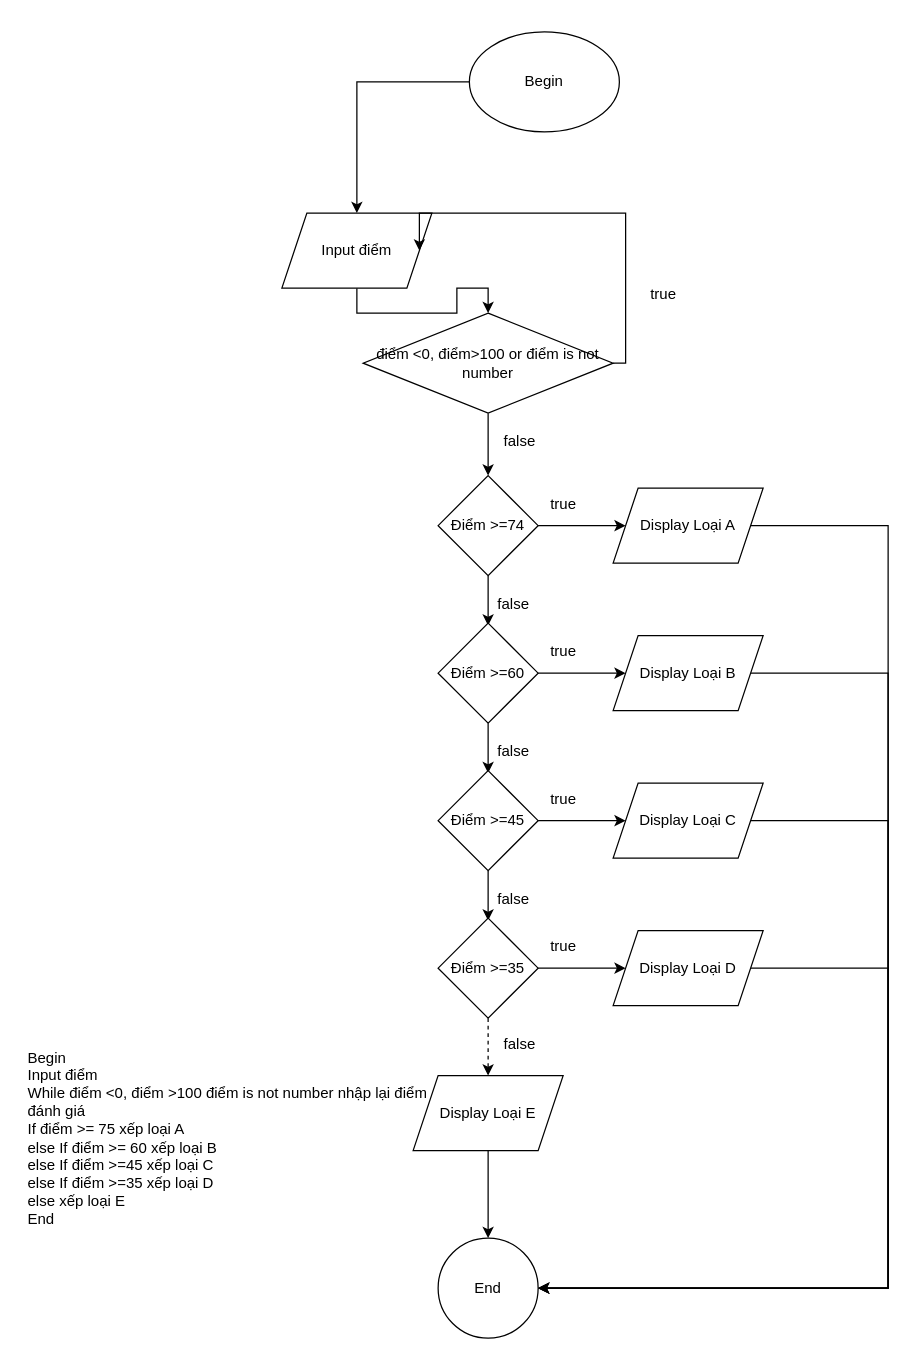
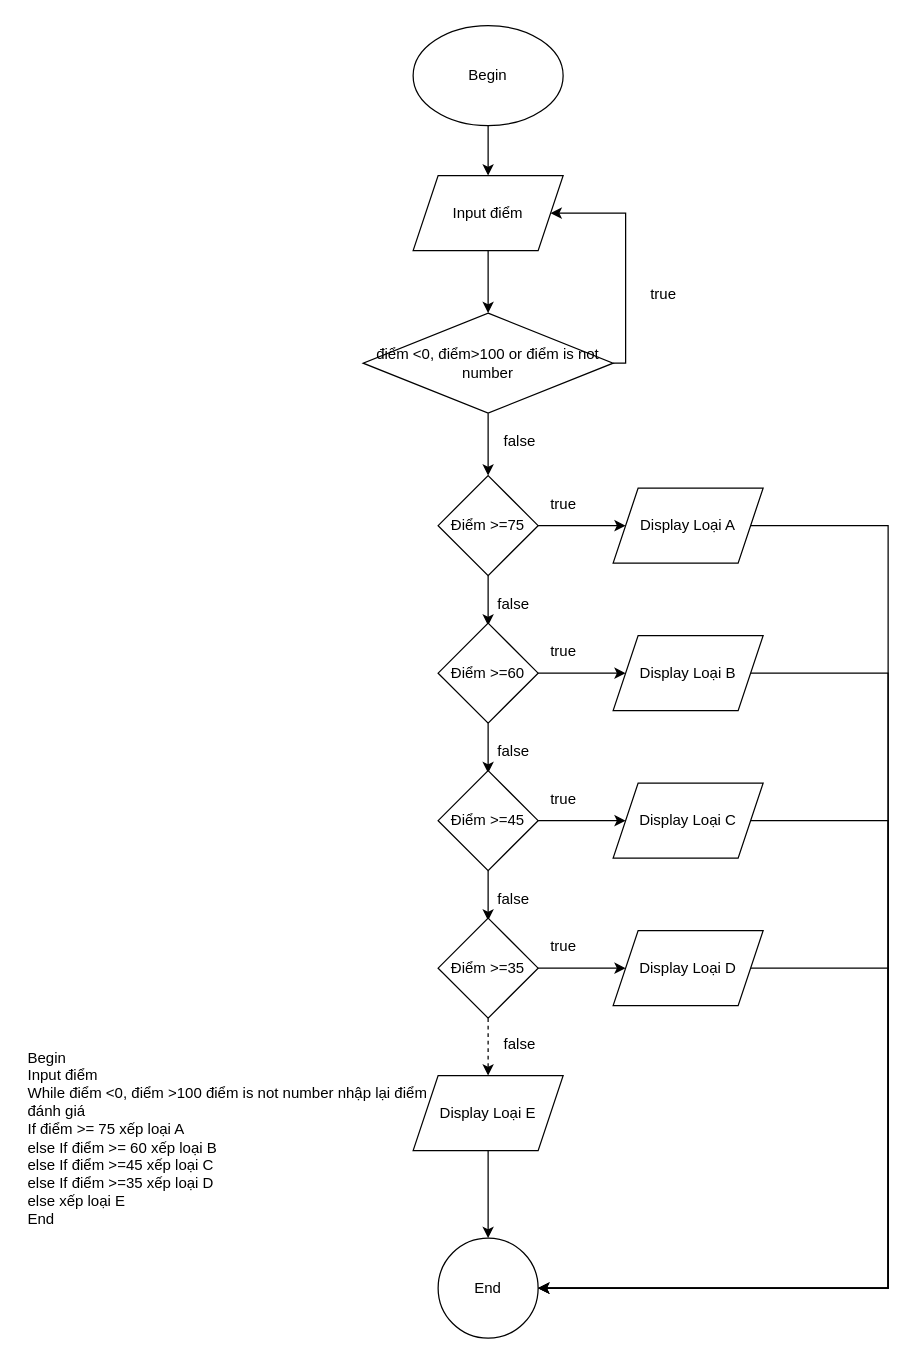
- <mxCell id="3" value="Begin" style="ellipse;whiteSpace=wrap;html=1;" parent="1" vertex="1"><mxGeometry x="375" y="25" width="120" height="80" as="geometry" /></mxCell>
+ <mxCell id="3" value="Begin" style="ellipse;whiteSpace=wrap;html=1;" parent="1" vertex="1"><mxGeometry x="330" y="20" width="120" height="80" as="geometry" /></mxCell>
- <mxCell id="5" value="Input điểm" style="shape=parallelogram;perimeter=parallelogramPerimeter;whiteSpace=wrap;html=1;fixedSize=1;" parent="1" vertex="1"><mxGeometry x="225" y="170" width="120" height="60" as="geometry" /></mxCell>
+ <mxCell id="5" value="Input điểm" style="shape=parallelogram;perimeter=parallelogramPerimeter;whiteSpace=wrap;html=1;fixedSize=1;" parent="1" vertex="1"><mxGeometry x="330" y="140" width="120" height="60" as="geometry" /></mxCell>
- <mxCell id="11" value="Điểm &amp;gt;=74" style="rhombus;whiteSpace=wrap;html=1;" parent="1" vertex="1"><mxGeometry x="350" y="380" width="80" height="80" as="geometry" /></mxCell>
+ <mxCell id="11" value="Điểm &amp;gt;=75" style="rhombus;whiteSpace=wrap;html=1;" parent="1" vertex="1"><mxGeometry x="350" y="380" width="80" height="80" as="geometry" /></mxCell>
